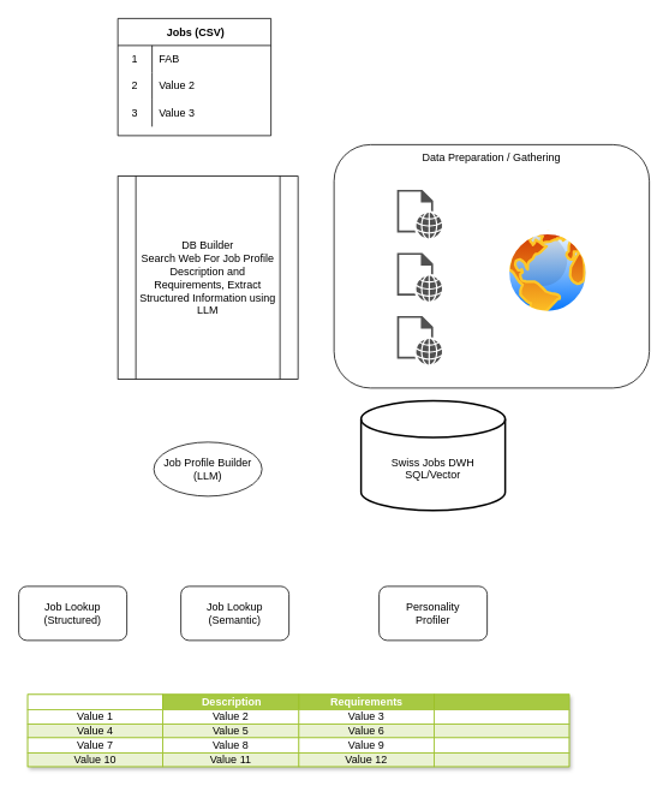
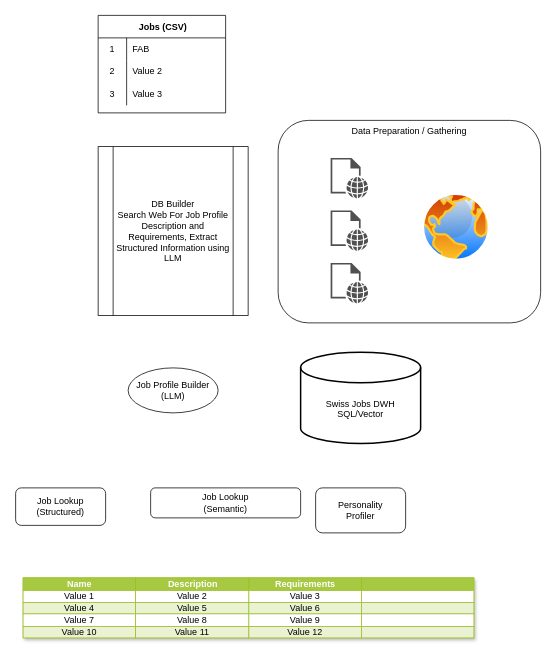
- <mxCell id="9" value="&lt;br&gt;&lt;br&gt;Swiss Jobs DWH&lt;br&gt;SQL/Vector" style="strokeWidth=2;html=1;shape=mxgraph.flowchart.database;whiteSpace=wrap;" vertex="1" parent="1"><mxGeometry x="400" y="444.13" width="160" height="121.75" as="geometry" /></mxCell>
+ <mxCell id="9" value="&lt;br&gt;&lt;br&gt;Swiss Jobs DWH&lt;br&gt;SQL/Vector" style="strokeWidth=2;html=1;shape=mxgraph.flowchart.database;whiteSpace=wrap;" vertex="1" parent="1"><mxGeometry x="400" y="469.13" width="160" height="121.75" as="geometry" /></mxCell>
- <mxCell id="10" value="Job Lookup&lt;br&gt;(Structured)" style="rounded=1;whiteSpace=wrap;html=1;" vertex="1" parent="1"><mxGeometry x="20" y="650" width="120" height="60" as="geometry" /></mxCell>
+ <mxCell id="10" value="Job Lookup&lt;br&gt;(Structured)" style="rounded=1;whiteSpace=wrap;html=1;" vertex="1" parent="1"><mxGeometry x="20" y="650" width="120" height="50" as="geometry" /></mxCell>
- <mxCell id="4" value="Job Lookup&lt;br&gt;(Semantic)" style="rounded=1;whiteSpace=wrap;html=1;" vertex="1" parent="1"><mxGeometry x="200" y="650" width="120" height="60" as="geometry" /></mxCell>
+ <mxCell id="4" value="Job Lookup&lt;br&gt;(Semantic)" style="rounded=1;whiteSpace=wrap;html=1;" vertex="1" parent="1"><mxGeometry x="200" y="650" width="200" height="40" as="geometry" /></mxCell>
- <mxCell id="25" value="Name" style="connectable=0;recursiveResize=0;strokeColor=inherit;fillColor=#ffffff;align=center;fontStyle=1;fontColor=#FFFFFF;html=1;" vertex="1" parent="24"><mxGeometry width="150" height="17" as="geometry"><mxRectangle width="150" height="17" as="alternateBounds" /></mxGeometry></mxCell>
+ <mxCell id="25" value="Name" style="connectable=0;recursiveResize=0;strokeColor=inherit;fillColor=#A7C942;align=center;fontStyle=1;fontColor=#FFFFFF;html=1;" vertex="1" parent="24"><mxGeometry width="150" height="17" as="geometry"><mxRectangle width="150" height="17" as="alternateBounds" /></mxGeometry></mxCell>
